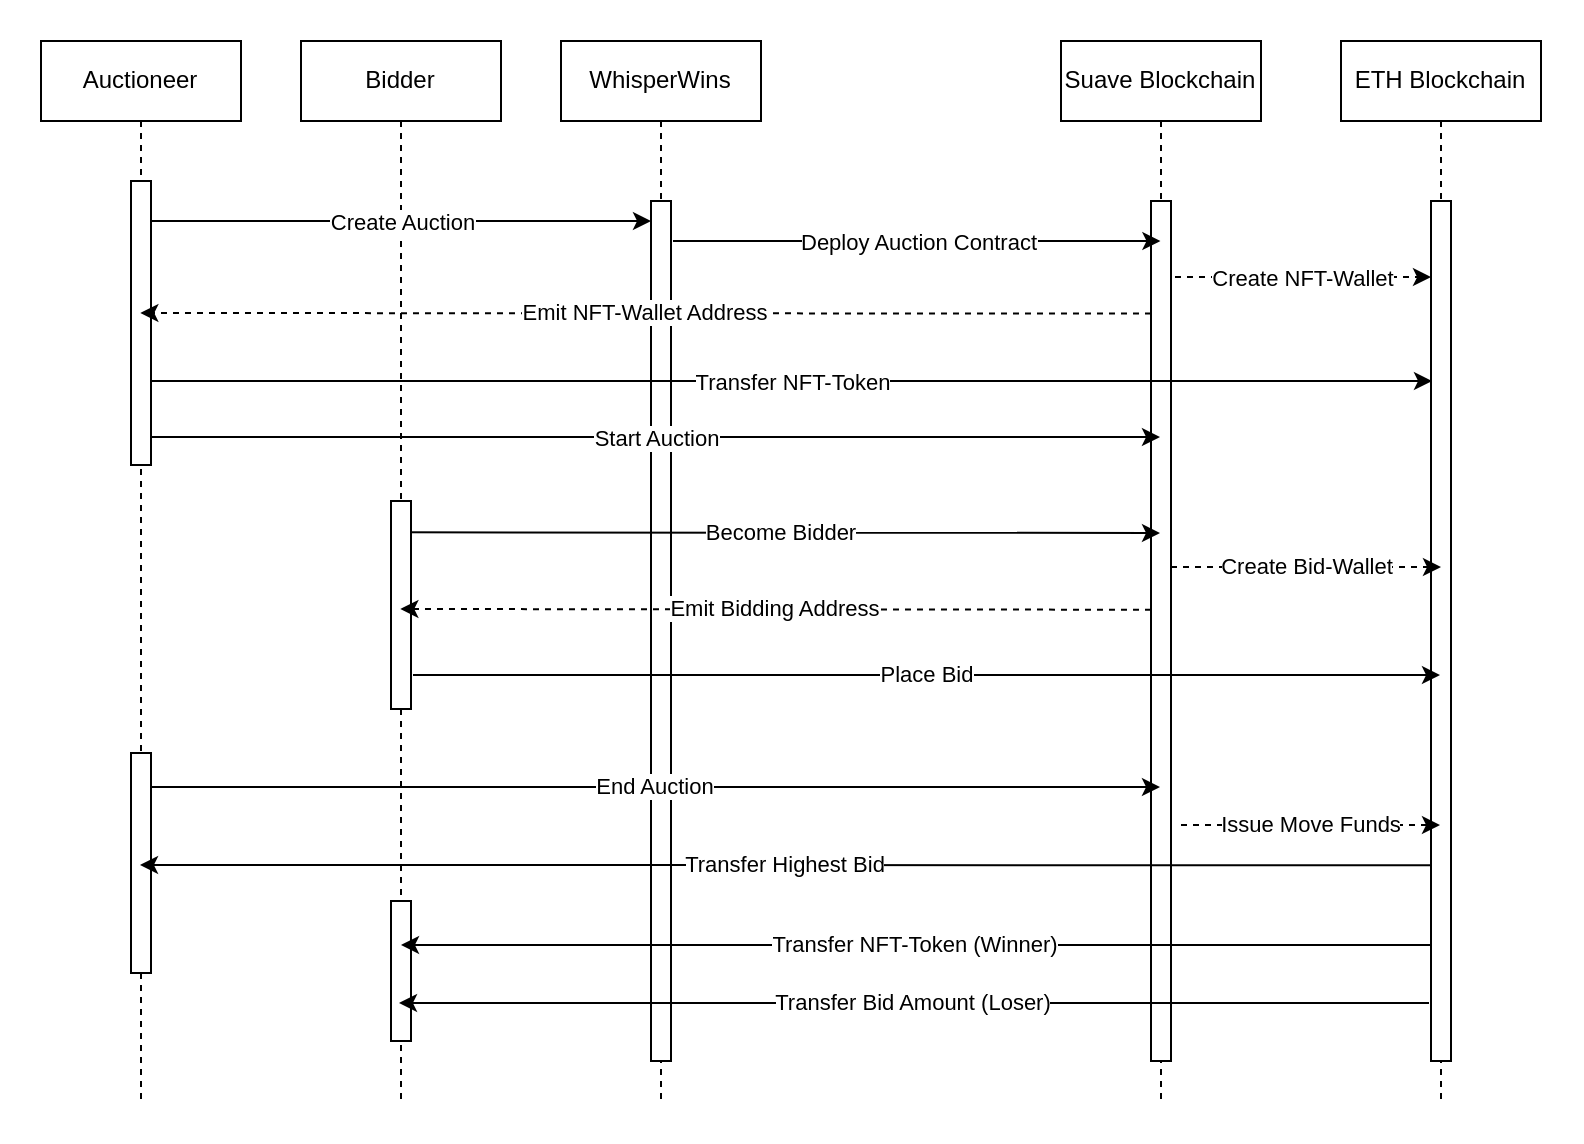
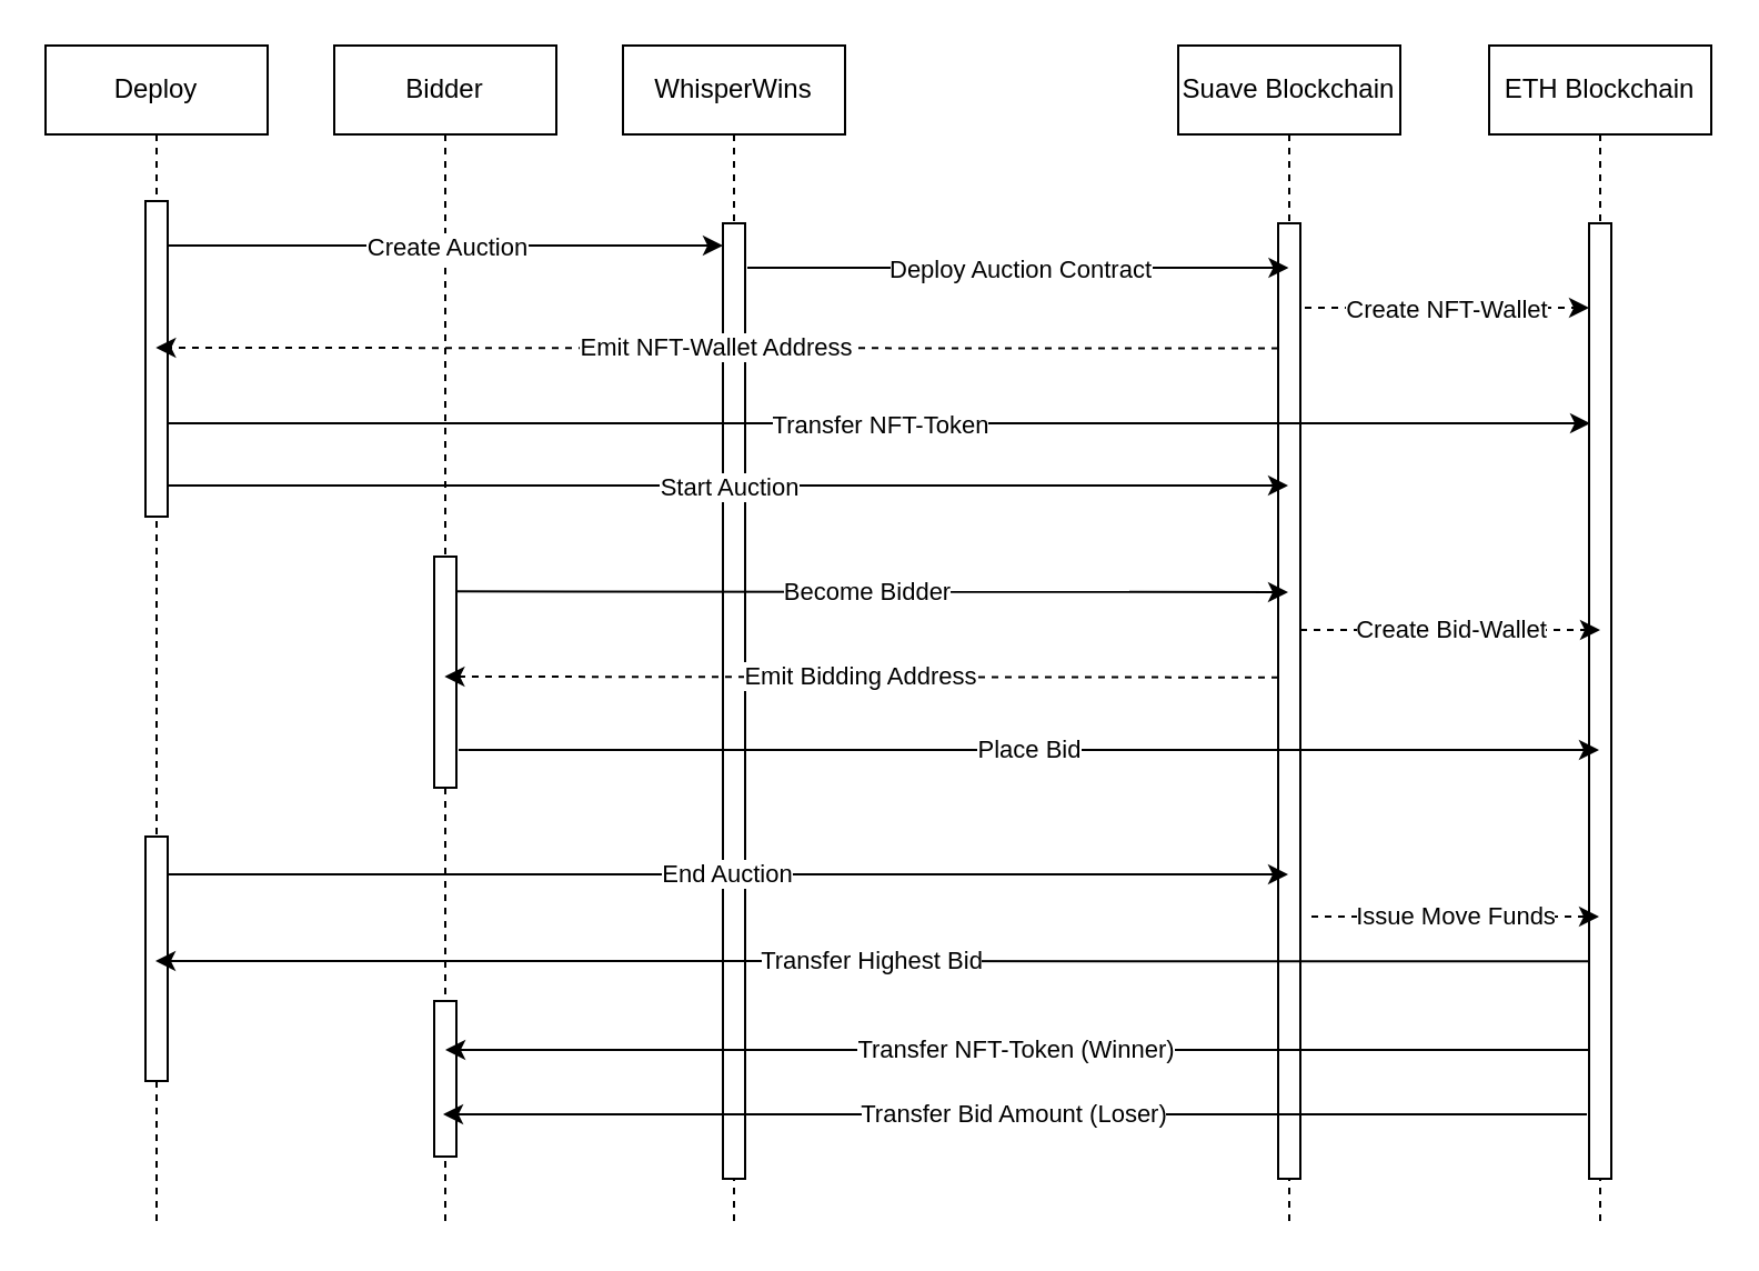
- <mxCell id="2" value="Auctioneer" style="shape=umlLifeline;perimeter=lifelinePerimeter;whiteSpace=wrap;html=1;container=0;dropTarget=0;collapsible=0;recursiveResize=0;outlineConnect=0;portConstraint=eastwest;newEdgeStyle={&quot;edgeStyle&quot;:&quot;elbowEdgeStyle&quot;,&quot;elbow&quot;:&quot;vertical&quot;,&quot;curved&quot;:0,&quot;rounded&quot;:0};" vertex="1" parent="1"><mxGeometry x="20" y="20" width="100" height="530" as="geometry" /></mxCell>
+ <mxCell id="2" value="Deploy" style="shape=umlLifeline;perimeter=lifelinePerimeter;whiteSpace=wrap;html=1;container=0;dropTarget=0;collapsible=0;recursiveResize=0;outlineConnect=0;portConstraint=eastwest;newEdgeStyle={&quot;edgeStyle&quot;:&quot;elbowEdgeStyle&quot;,&quot;elbow&quot;:&quot;vertical&quot;,&quot;curved&quot;:0,&quot;rounded&quot;:0};" vertex="1" parent="1"><mxGeometry x="20" y="20" width="100" height="530" as="geometry" /></mxCell>
